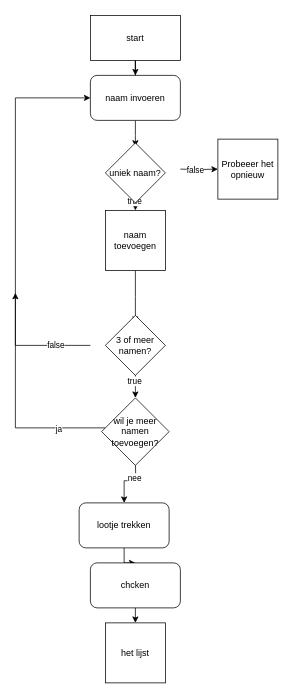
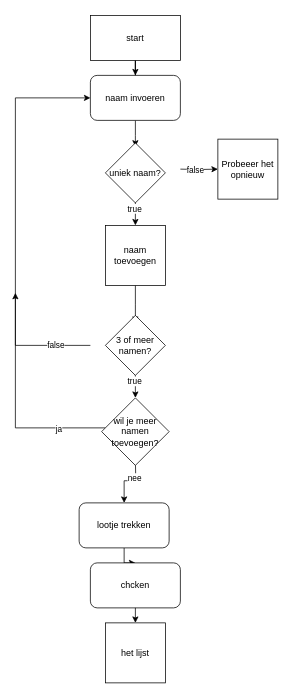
- <mxCell id="10" value="naam toevoegen" style="whiteSpace=wrap;html=1;aspect=fixed;" parent="1" vertex="1"><mxGeometry x="140" y="280" width="80" height="80" as="geometry" /></mxCell>
+ <mxCell id="10" value="naam toevoegen" style="whiteSpace=wrap;html=1;aspect=fixed;" parent="1" vertex="1"><mxGeometry x="140" y="300" width="80" height="80" as="geometry" /></mxCell>
